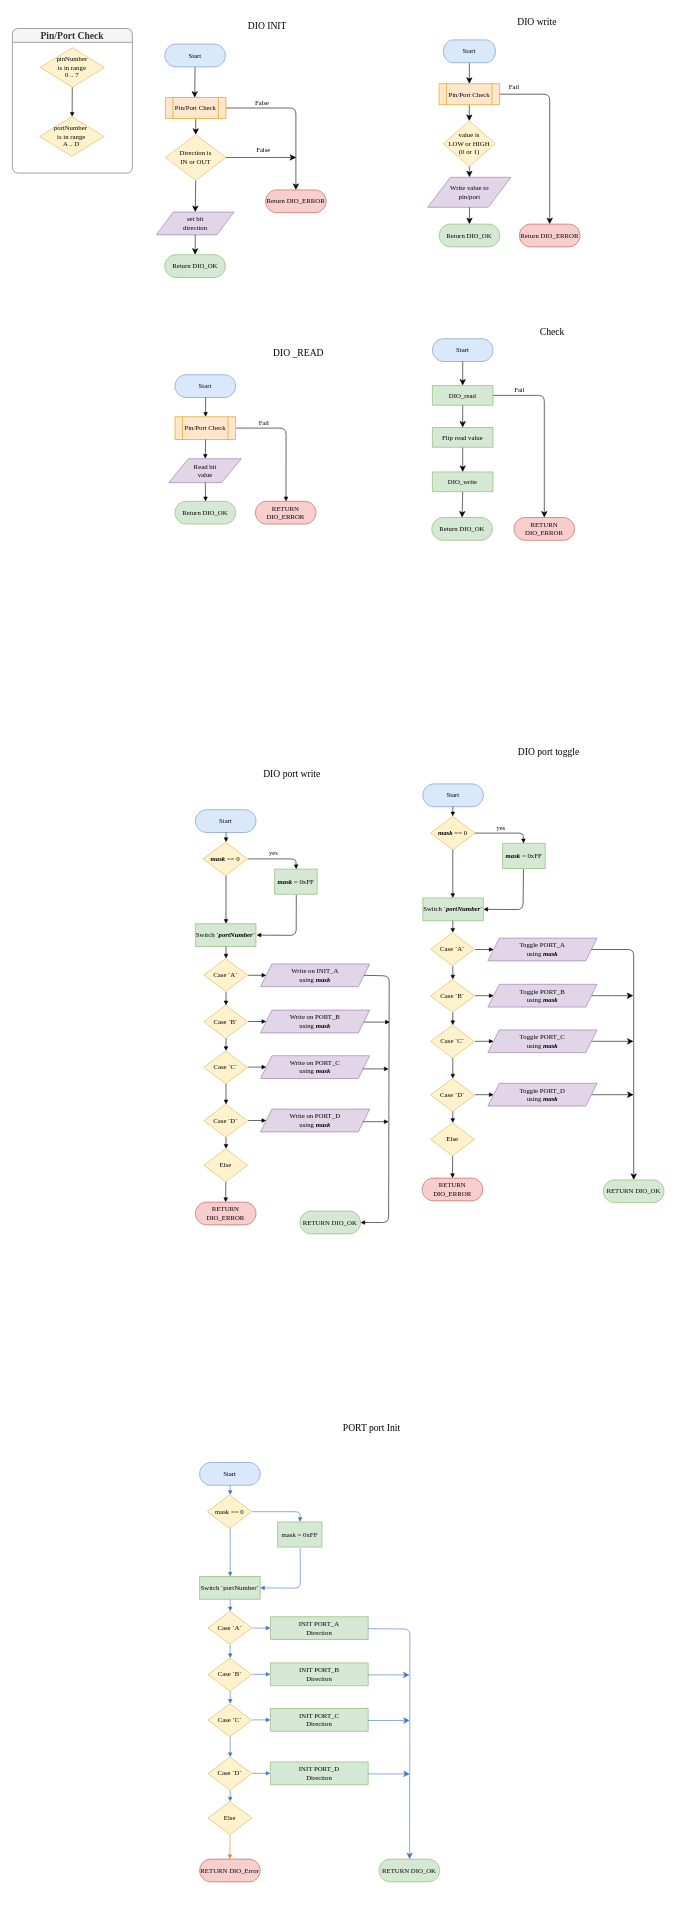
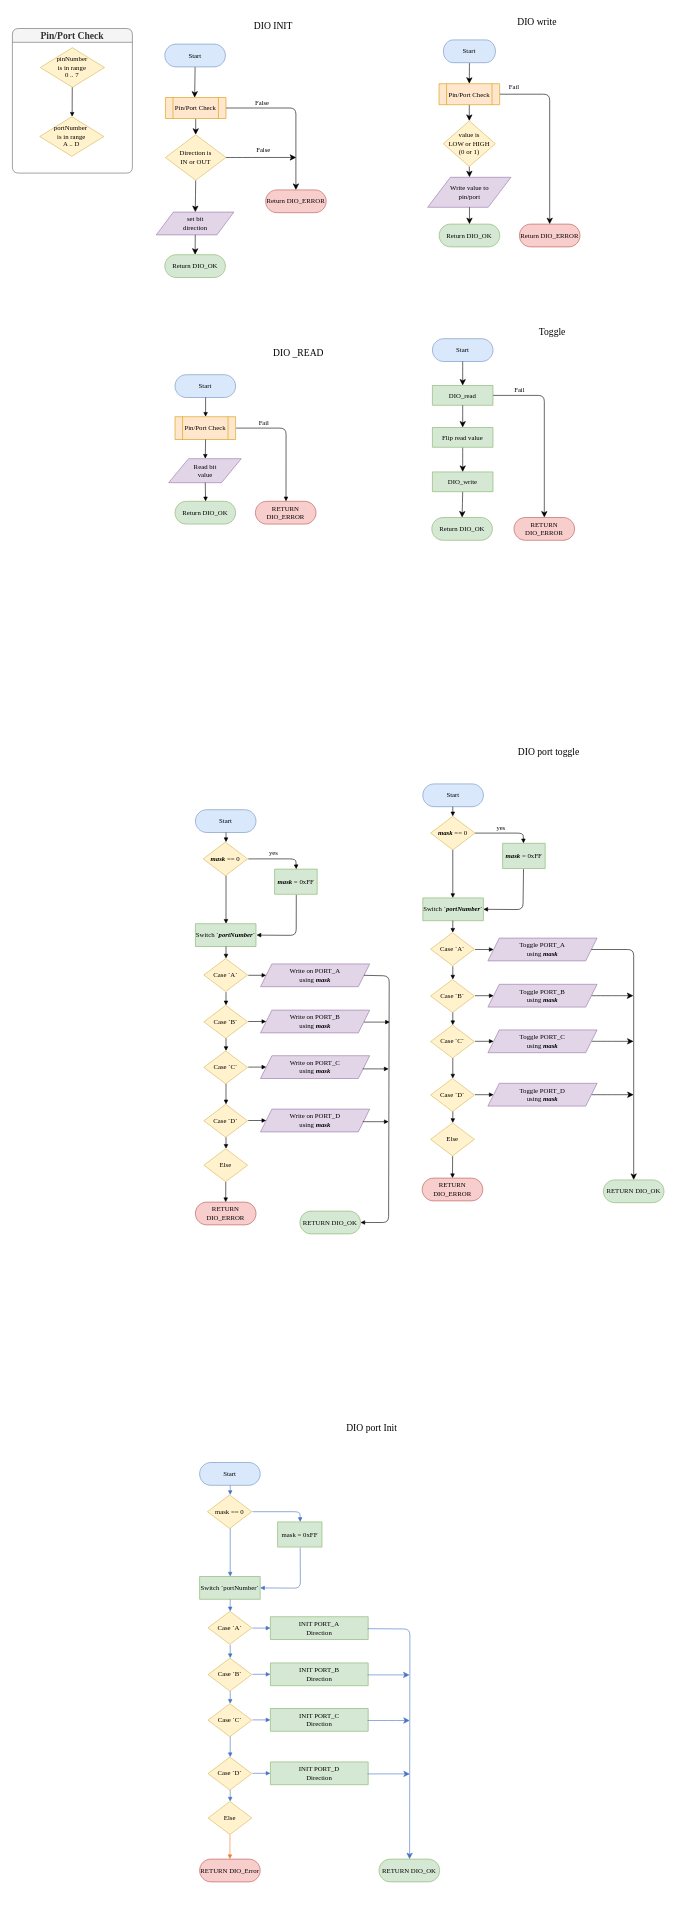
- <mxCell id="180" value="DIO INIT" style="text;html=1;strokeColor=none;fillColor=none;align=center;verticalAlign=middle;whiteSpace=wrap;rounded=0;fontSize=16;fontFamily=Calibri;" vertex="1" parent="1"><mxGeometry x="390" y="28" width="110" height="30" as="geometry" /></mxCell>
+ <mxCell id="180" value="DIO INIT" style="text;html=1;strokeColor=none;fillColor=none;align=center;verticalAlign=middle;whiteSpace=wrap;rounded=0;fontSize=16;fontFamily=Calibri;" vertex="1" parent="1"><mxGeometry x="400" y="28" width="110" height="30" as="geometry" /></mxCell>
- <mxCell id="170" value="Check" style="text;html=1;strokeColor=none;fillColor=none;align=center;verticalAlign=middle;whiteSpace=wrap;rounded=0;fontSize=16;fontColor=#000000;fontFamily=Calibri;" vertex="1" parent="1"><mxGeometry x="890" y="537" width="60" height="30" as="geometry" /></mxCell>
+ <mxCell id="170" value="Toggle" style="text;html=1;strokeColor=none;fillColor=none;align=center;verticalAlign=middle;whiteSpace=wrap;rounded=0;fontSize=16;fontColor=#000000;fontFamily=Calibri;" vertex="1" parent="1"><mxGeometry x="890" y="537" width="60" height="30" as="geometry" /></mxCell>
- <mxCell id="194" value="DIO port write" style="text;strokeColor=none;align=center;fillColor=none;html=1;verticalAlign=middle;whiteSpace=wrap;rounded=0;fontSize=16;fontFamily=Calibri;" vertex="1" parent="1"><mxGeometry x="391.12" y="1273.65" width="189.88" height="30" as="geometry" /></mxCell>
- <mxCell id="32" value="&lt;div style=&quot;&quot;&gt;&lt;p style=&quot;text-align: center; margin: 0px; text-indent: 0px; vertical-align: middle; direction: ltr;&quot;&gt;&lt;font&gt;&lt;span style=&quot;font-size: 11.29px;&quot;&gt;Write on INIT_A&lt;br&gt;using &lt;b&gt;&lt;i&gt;mask&lt;/i&gt;&lt;/b&gt;&lt;/span&gt;&lt;/font&gt;&lt;/p&gt;&lt;/div&gt;" style="text;vsdxID=316;fillColor=none;gradientColor=none;strokeColor=none;spacingTop=-1;spacingBottom=-1;spacingLeft=-1;spacingRight=-1;points=[[1,0.5,0],[0.5,0.5,0],[0.5,0,0]];labelBackgroundColor=none;rounded=1;html=1;whiteSpace=wrap;verticalAlign=middle;align=center;overflow=width;;html=1;fontColor=#000000;fontFamily=Calibri;" parent="31" vertex="1"><mxGeometry x="27.25" y="-0.1" width="109.01" height="38.1" as="geometry" /></mxCell>
+ <mxCell id="32" value="&lt;div style=&quot;&quot;&gt;&lt;p style=&quot;text-align: center; margin: 0px; text-indent: 0px; vertical-align: middle; direction: ltr;&quot;&gt;&lt;font&gt;&lt;span style=&quot;font-size: 11.29px;&quot;&gt;Write on PORT_A&lt;br&gt;using &lt;b&gt;&lt;i&gt;mask&lt;/i&gt;&lt;/b&gt;&lt;/span&gt;&lt;/font&gt;&lt;/p&gt;&lt;/div&gt;" style="text;vsdxID=316;fillColor=none;gradientColor=none;strokeColor=none;spacingTop=-1;spacingBottom=-1;spacingLeft=-1;spacingRight=-1;points=[[1,0.5,0],[0.5,0.5,0],[0.5,0,0]];labelBackgroundColor=none;rounded=1;html=1;whiteSpace=wrap;verticalAlign=middle;align=center;overflow=width;;html=1;fontColor=#000000;fontFamily=Calibri;" parent="31" vertex="1"><mxGeometry x="27.25" y="-0.1" width="109.01" height="38.1" as="geometry" /></mxCell>
- <mxCell id="199" value="PORT port Init" style="text;strokeColor=none;align=center;fillColor=none;html=1;verticalAlign=middle;whiteSpace=wrap;rounded=0;fontSize=16;fontFamily=Calibri;" vertex="1" parent="1"><mxGeometry x="493" y="2364" width="252.07" height="30" as="geometry" /></mxCell>
+ <mxCell id="199" value="DIO port Init" style="text;strokeColor=none;align=center;fillColor=none;html=1;verticalAlign=middle;whiteSpace=wrap;rounded=0;fontSize=16;fontFamily=Calibri;" vertex="1" parent="1"><mxGeometry x="493" y="2364" width="252.07" height="30" as="geometry" /></mxCell>
